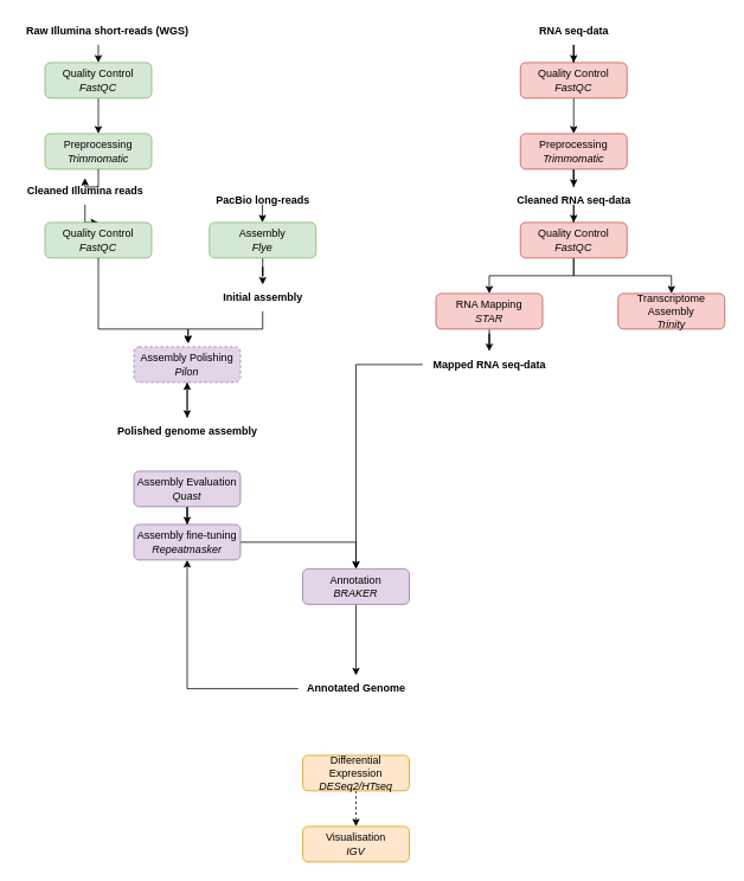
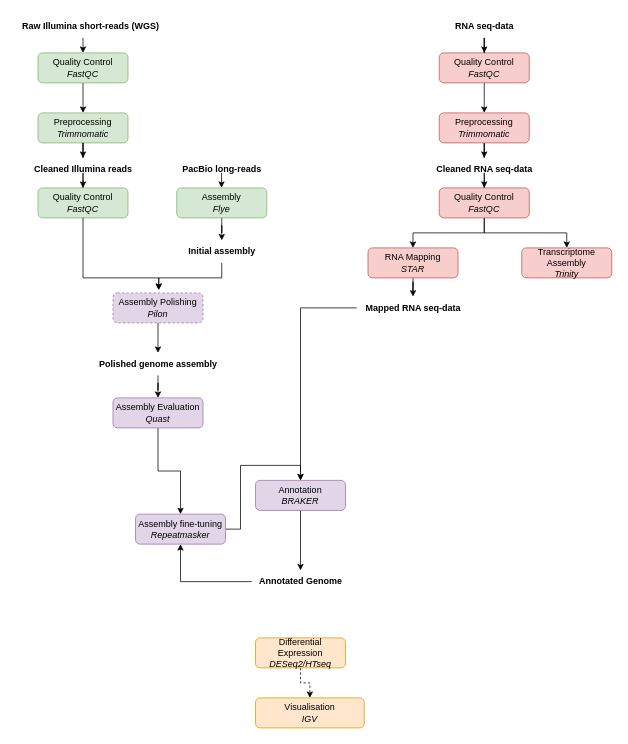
- <mxCell id="15" value="&lt;b&gt;Cleaned Illumina reads&lt;/b&gt;" style="text;html=1;align=center;verticalAlign=middle;resizable=0;points=[];autosize=1;strokeColor=none;fillColor=none;" parent="1" vertex="1"><mxGeometry x="20" y="200" width="150" height="30" as="geometry" /></mxCell>
+ <mxCell id="15" value="&lt;b&gt;Cleaned Illumina reads&lt;/b&gt;" style="text;html=1;align=center;verticalAlign=middle;resizable=0;points=[];autosize=1;strokeColor=none;fillColor=none;" parent="1" vertex="1"><mxGeometry x="35" y="210" width="150" height="30" as="geometry" /></mxCell>
- <mxCell id="20" value="" style="edgeStyle=orthogonalEdgeStyle;rounded=0;orthogonalLoop=1;jettySize=auto;html=1;" parent="1" source="21" target="13" edge="1"><mxGeometry relative="1" as="geometry" /></mxCell>
+ <mxCell id="20" value="" style="edgeStyle=orthogonalEdgeStyle;rounded=0;orthogonalLoop=1;jettySize=auto;html=1;" parent="1" source="21" target="23" edge="1"><mxGeometry relative="1" as="geometry" /></mxCell>
- <mxCell id="48" value="Assembly fine-tuning&lt;br&gt;&lt;i&gt;Repeatmasker&lt;/i&gt;" style="rounded=1;whiteSpace=wrap;html=1;fontSize=12;glass=0;strokeWidth=1;shadow=0;fillColor=#e1d5e7;strokeColor=#9673a6;" vertex="1" parent="1"><mxGeometry x="150" y="590" width="120" height="40" as="geometry" /></mxCell>
+ <mxCell id="48" value="Assembly fine-tuning&lt;br&gt;&lt;i&gt;Repeatmasker&lt;/i&gt;" style="rounded=1;whiteSpace=wrap;html=1;fontSize=12;glass=0;strokeWidth=1;shadow=0;fillColor=#e1d5e7;strokeColor=#9673a6;" vertex="1" parent="1"><mxGeometry x="180" y="685" width="120" height="40" as="geometry" /></mxCell>
- <mxCell id="46" value="&lt;div&gt;Visualisation&lt;/div&gt;&lt;div&gt;&lt;i&gt;IGV&lt;/i&gt;&lt;br&gt;&lt;/div&gt;" style="rounded=1;whiteSpace=wrap;html=1;fontSize=12;glass=0;strokeWidth=1;shadow=0;fillColor=#ffe6cc;strokeColor=#d79b00;" vertex="1" parent="1"><mxGeometry x="340" y="930" width="120" height="40" as="geometry" /></mxCell>
+ <mxCell id="46" value="&lt;div&gt;Visualisation&lt;/div&gt;&lt;div&gt;&lt;i&gt;IGV&lt;/i&gt;&lt;br&gt;&lt;/div&gt;" style="rounded=1;whiteSpace=wrap;html=1;fontSize=12;glass=0;strokeWidth=1;shadow=0;fillColor=#ffe6cc;strokeColor=#d79b00;" vertex="1" parent="1"><mxGeometry x="340" y="930" width="145" height="40" as="geometry" /></mxCell>
